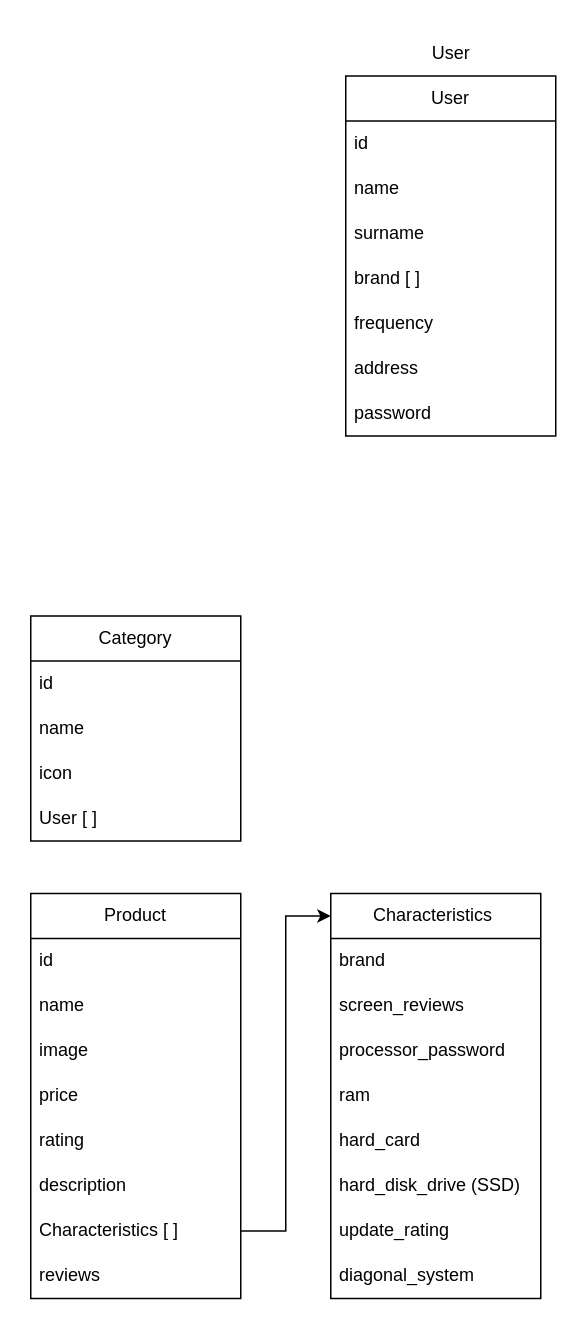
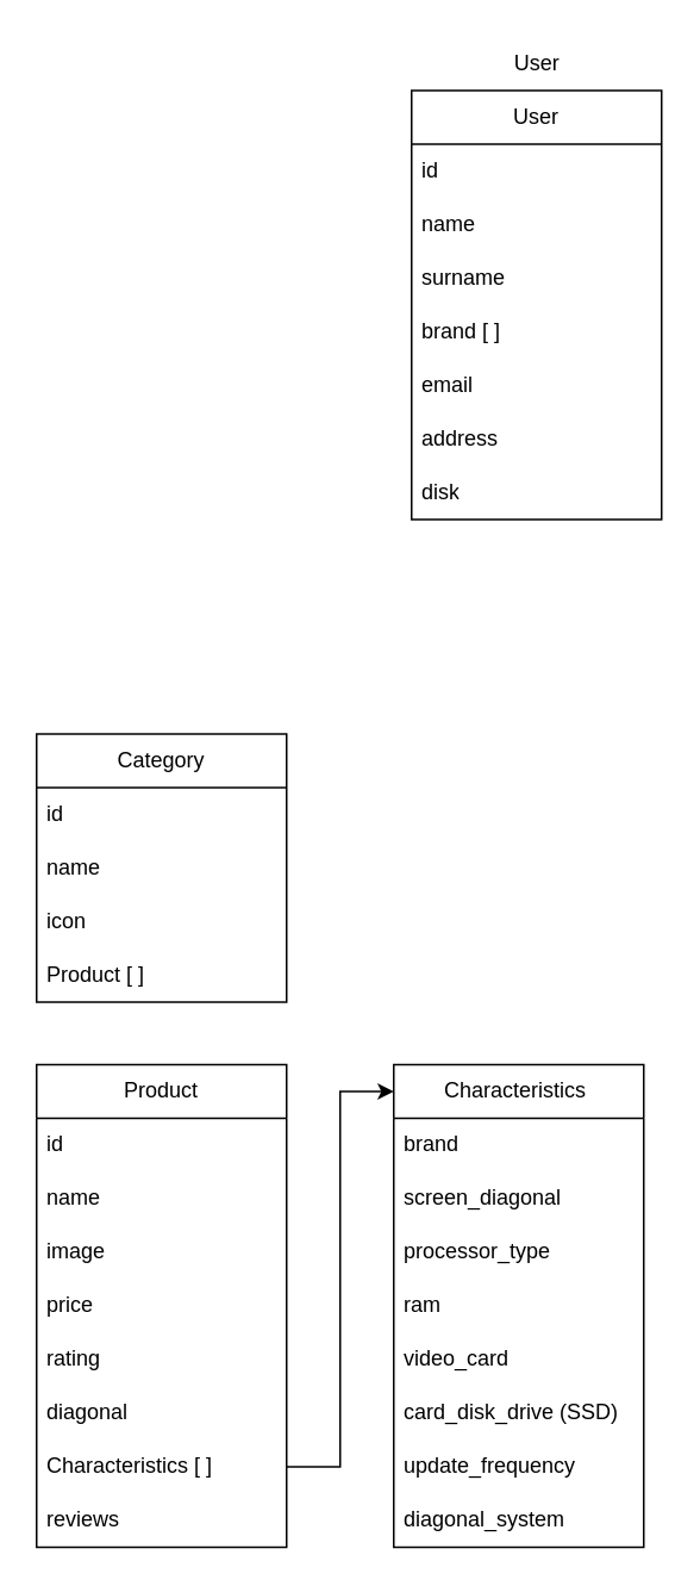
- <mxCell id="12" value="frequency" style="text;strokeColor=none;fillColor=none;align=left;verticalAlign=middle;spacingLeft=4;spacingRight=4;overflow=hidden;points=[[0,0.5],[1,0.5]];portConstraint=eastwest;rotatable=0;whiteSpace=wrap;html=1;" parent="7" vertex="1"><mxGeometry y="150" width="140" height="30" as="geometry" /></mxCell>
+ <mxCell id="12" value="email" style="text;strokeColor=none;fillColor=none;align=left;verticalAlign=middle;spacingLeft=4;spacingRight=4;overflow=hidden;points=[[0,0.5],[1,0.5]];portConstraint=eastwest;rotatable=0;whiteSpace=wrap;html=1;" parent="7" vertex="1"><mxGeometry y="150" width="140" height="30" as="geometry" /></mxCell>
- <mxCell id="14" value="password" style="text;strokeColor=none;fillColor=none;align=left;verticalAlign=middle;spacingLeft=4;spacingRight=4;overflow=hidden;points=[[0,0.5],[1,0.5]];portConstraint=eastwest;rotatable=0;whiteSpace=wrap;html=1;" parent="7" vertex="1"><mxGeometry y="210" width="140" height="30" as="geometry" /></mxCell>
+ <mxCell id="14" value="disk" style="text;strokeColor=none;fillColor=none;align=left;verticalAlign=middle;spacingLeft=4;spacingRight=4;overflow=hidden;points=[[0,0.5],[1,0.5]];portConstraint=eastwest;rotatable=0;whiteSpace=wrap;html=1;" parent="7" vertex="1"><mxGeometry y="210" width="140" height="30" as="geometry" /></mxCell>
- <mxCell id="6" value="User [ ]&amp;nbsp;" style="text;strokeColor=none;fillColor=none;align=left;verticalAlign=middle;spacingLeft=4;spacingRight=4;overflow=hidden;points=[[0,0.5],[1,0.5]];portConstraint=eastwest;rotatable=0;whiteSpace=wrap;html=1;" parent="2" vertex="1"><mxGeometry y="120" width="140" height="30" as="geometry" /></mxCell>
+ <mxCell id="6" value="Product [ ]&amp;nbsp;" style="text;strokeColor=none;fillColor=none;align=left;verticalAlign=middle;spacingLeft=4;spacingRight=4;overflow=hidden;points=[[0,0.5],[1,0.5]];portConstraint=eastwest;rotatable=0;whiteSpace=wrap;html=1;" parent="2" vertex="1"><mxGeometry y="120" width="140" height="30" as="geometry" /></mxCell>
- <mxCell id="27" value="screen_reviews" style="text;strokeColor=none;fillColor=none;align=left;verticalAlign=middle;spacingLeft=4;spacingRight=4;overflow=hidden;points=[[0,0.5],[1,0.5]];portConstraint=eastwest;rotatable=0;whiteSpace=wrap;html=1;" parent="25" vertex="1"><mxGeometry y="60" width="140" height="30" as="geometry" /></mxCell>
+ <mxCell id="27" value="screen_diagonal" style="text;strokeColor=none;fillColor=none;align=left;verticalAlign=middle;spacingLeft=4;spacingRight=4;overflow=hidden;points=[[0,0.5],[1,0.5]];portConstraint=eastwest;rotatable=0;whiteSpace=wrap;html=1;" parent="25" vertex="1"><mxGeometry y="60" width="140" height="30" as="geometry" /></mxCell>
- <mxCell id="28" value="processor_password" style="text;strokeColor=none;fillColor=none;align=left;verticalAlign=middle;spacingLeft=4;spacingRight=4;overflow=hidden;points=[[0,0.5],[1,0.5]];portConstraint=eastwest;rotatable=0;whiteSpace=wrap;html=1;" parent="25" vertex="1"><mxGeometry y="90" width="140" height="30" as="geometry" /></mxCell>
+ <mxCell id="28" value="processor_type" style="text;strokeColor=none;fillColor=none;align=left;verticalAlign=middle;spacingLeft=4;spacingRight=4;overflow=hidden;points=[[0,0.5],[1,0.5]];portConstraint=eastwest;rotatable=0;whiteSpace=wrap;html=1;" parent="25" vertex="1"><mxGeometry y="90" width="140" height="30" as="geometry" /></mxCell>
- <mxCell id="30" value="hard_card" style="text;strokeColor=none;fillColor=none;align=left;verticalAlign=middle;spacingLeft=4;spacingRight=4;overflow=hidden;points=[[0,0.5],[1,0.5]];portConstraint=eastwest;rotatable=0;whiteSpace=wrap;html=1;" parent="25" vertex="1"><mxGeometry y="150" width="140" height="30" as="geometry" /></mxCell>
+ <mxCell id="30" value="video_card" style="text;strokeColor=none;fillColor=none;align=left;verticalAlign=middle;spacingLeft=4;spacingRight=4;overflow=hidden;points=[[0,0.5],[1,0.5]];portConstraint=eastwest;rotatable=0;whiteSpace=wrap;html=1;" parent="25" vertex="1"><mxGeometry y="150" width="140" height="30" as="geometry" /></mxCell>
- <mxCell id="22" value="description" style="text;strokeColor=none;fillColor=none;align=left;verticalAlign=middle;spacingLeft=4;spacingRight=4;overflow=hidden;points=[[0,0.5],[1,0.5]];portConstraint=eastwest;rotatable=0;whiteSpace=wrap;html=1;" parent="16" vertex="1"><mxGeometry y="180" width="140" height="30" as="geometry" /></mxCell>
+ <mxCell id="22" value="diagonal" style="text;strokeColor=none;fillColor=none;align=left;verticalAlign=middle;spacingLeft=4;spacingRight=4;overflow=hidden;points=[[0,0.5],[1,0.5]];portConstraint=eastwest;rotatable=0;whiteSpace=wrap;html=1;" parent="16" vertex="1"><mxGeometry y="180" width="140" height="30" as="geometry" /></mxCell>
- <mxCell id="31" value="hard_disk_drive (SSD)" style="text;strokeColor=none;fillColor=none;align=left;verticalAlign=middle;spacingLeft=4;spacingRight=4;overflow=hidden;points=[[0,0.5],[1,0.5]];portConstraint=eastwest;rotatable=0;whiteSpace=wrap;html=1;" parent="25" vertex="1"><mxGeometry y="180" width="140" height="30" as="geometry" /></mxCell>
+ <mxCell id="31" value="card_disk_drive (SSD)" style="text;strokeColor=none;fillColor=none;align=left;verticalAlign=middle;spacingLeft=4;spacingRight=4;overflow=hidden;points=[[0,0.5],[1,0.5]];portConstraint=eastwest;rotatable=0;whiteSpace=wrap;html=1;" parent="25" vertex="1"><mxGeometry y="180" width="140" height="30" as="geometry" /></mxCell>
- <mxCell id="32" value="update_rating" style="text;strokeColor=none;fillColor=none;align=left;verticalAlign=middle;spacingLeft=4;spacingRight=4;overflow=hidden;points=[[0,0.5],[1,0.5]];portConstraint=eastwest;rotatable=0;whiteSpace=wrap;html=1;" parent="25" vertex="1"><mxGeometry y="210" width="140" height="30" as="geometry" /></mxCell>
+ <mxCell id="32" value="update_frequency" style="text;strokeColor=none;fillColor=none;align=left;verticalAlign=middle;spacingLeft=4;spacingRight=4;overflow=hidden;points=[[0,0.5],[1,0.5]];portConstraint=eastwest;rotatable=0;whiteSpace=wrap;html=1;" parent="25" vertex="1"><mxGeometry y="210" width="140" height="30" as="geometry" /></mxCell>
